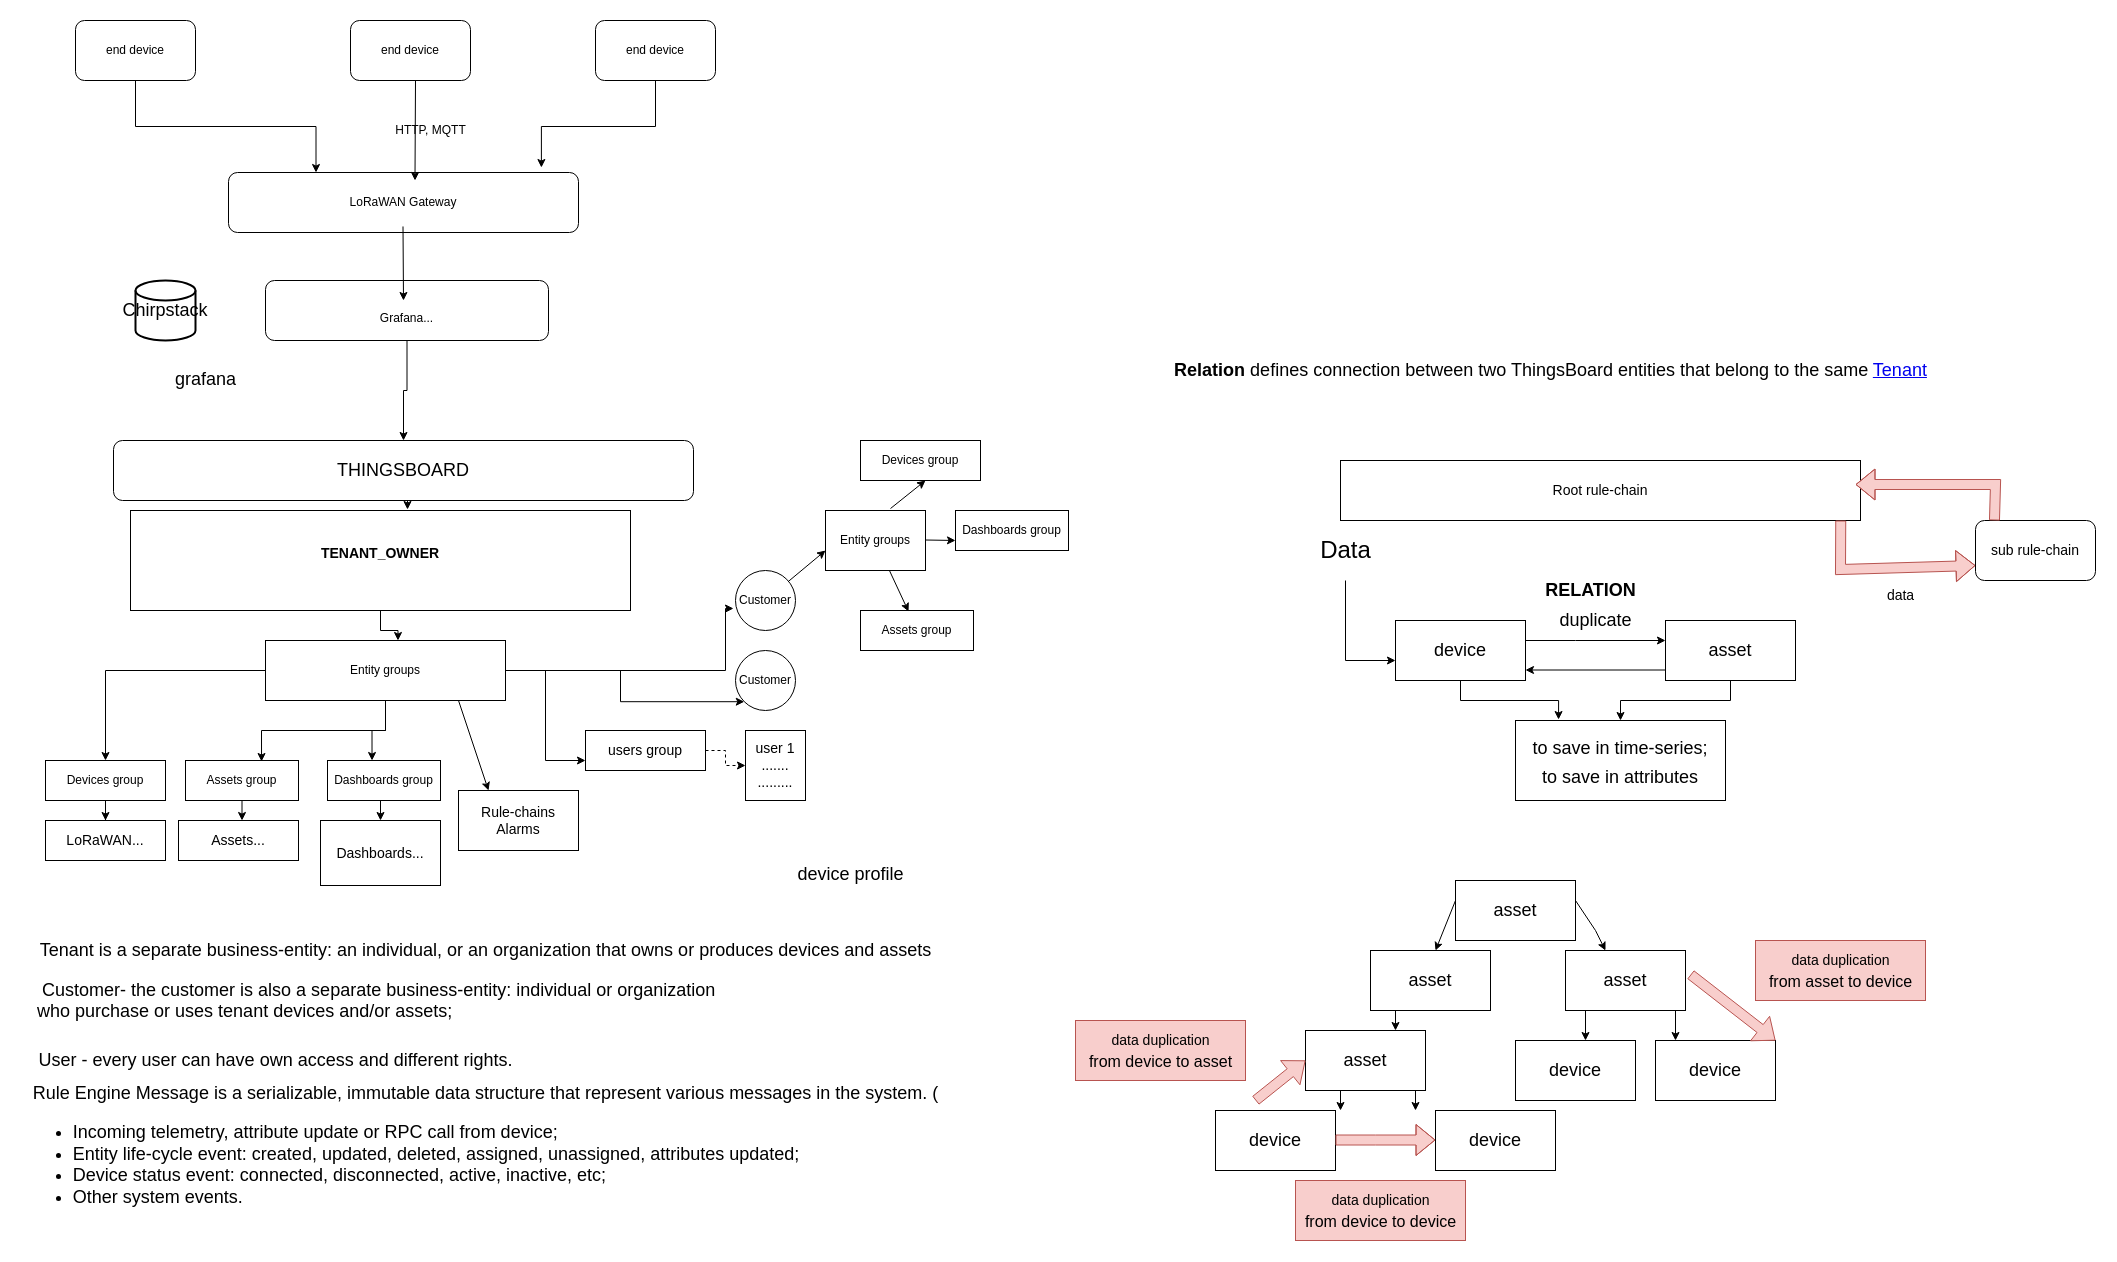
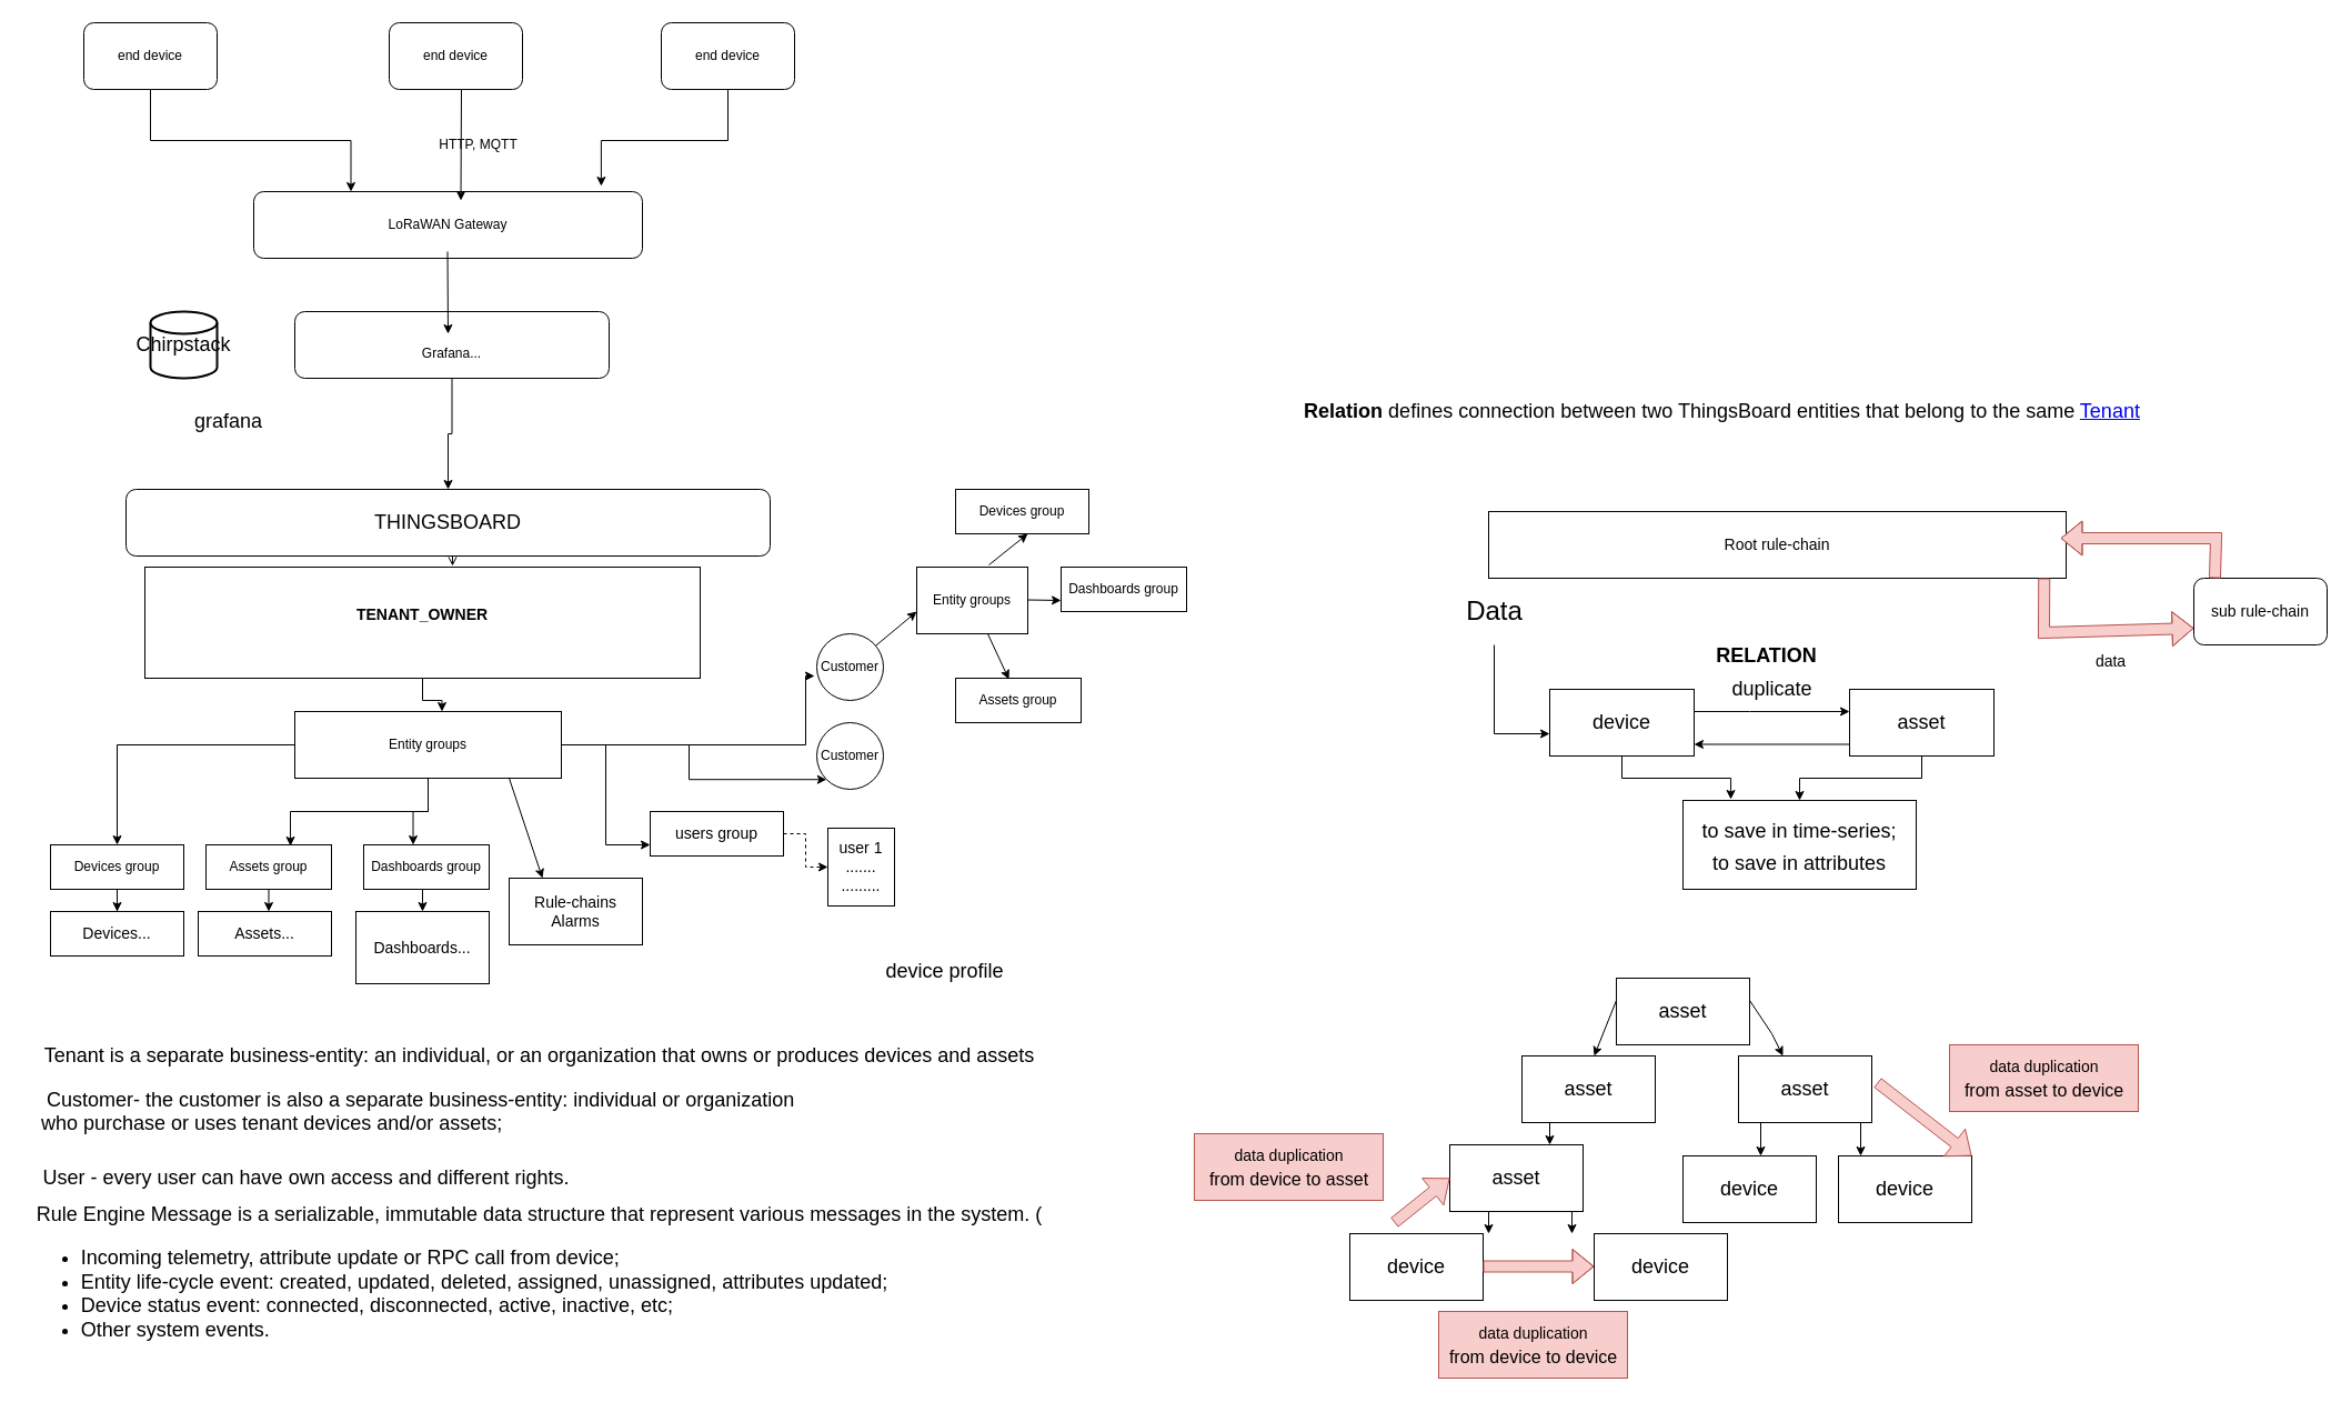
- <mxCell id="11" style="edgeStyle=orthogonalEdgeStyle;rounded=0;orthogonalLoop=1;jettySize=auto;html=1;exitX=0.5;exitY=1;exitDx=0;exitDy=0;entryX=0.554;entryY=-0.01;entryDx=0;entryDy=0;entryPerimeter=0;fontSize=14;" edge="1" parent="1" source="12" target="29"><mxGeometry relative="1" as="geometry" /></mxCell>
+ <mxCell id="11" style="edgeStyle=orthogonalEdgeStyle;rounded=0;orthogonalLoop=1;jettySize=auto;html=1;exitX=0.5;exitY=1;exitDx=0;exitDy=0;entryX=0.554;entryY=-0.01;entryDx=0;entryDy=0;entryPerimeter=0;fontSize=14;endArrow=open;" edge="1" parent="1" source="12" target="29"><mxGeometry relative="1" as="geometry" /></mxCell>
- <mxCell id="33" value="user 1&lt;br&gt;.......&lt;br&gt;........." style="whiteSpace=wrap;html=1;rounded=0;fontSize=14;" vertex="1" parent="1"><mxGeometry x="745" y="730" width="60" height="70" as="geometry" /></mxCell>
+ <mxCell id="33" value="user 1&lt;br&gt;.......&lt;br&gt;........." style="whiteSpace=wrap;html=1;rounded=0;fontSize=14;" vertex="1" parent="1"><mxGeometry x="745" y="745" width="60" height="70" as="geometry" /></mxCell>
- <mxCell id="30" value="LoRaWAN..." style="rounded=0;whiteSpace=wrap;html=1;fontSize=14;" vertex="1" parent="1"><mxGeometry x="45" y="820" width="120" height="40" as="geometry" /></mxCell>
+ <mxCell id="30" value="Devices..." style="rounded=0;whiteSpace=wrap;html=1;fontSize=14;" vertex="1" parent="1"><mxGeometry x="45" y="820" width="120" height="40" as="geometry" /></mxCell>
